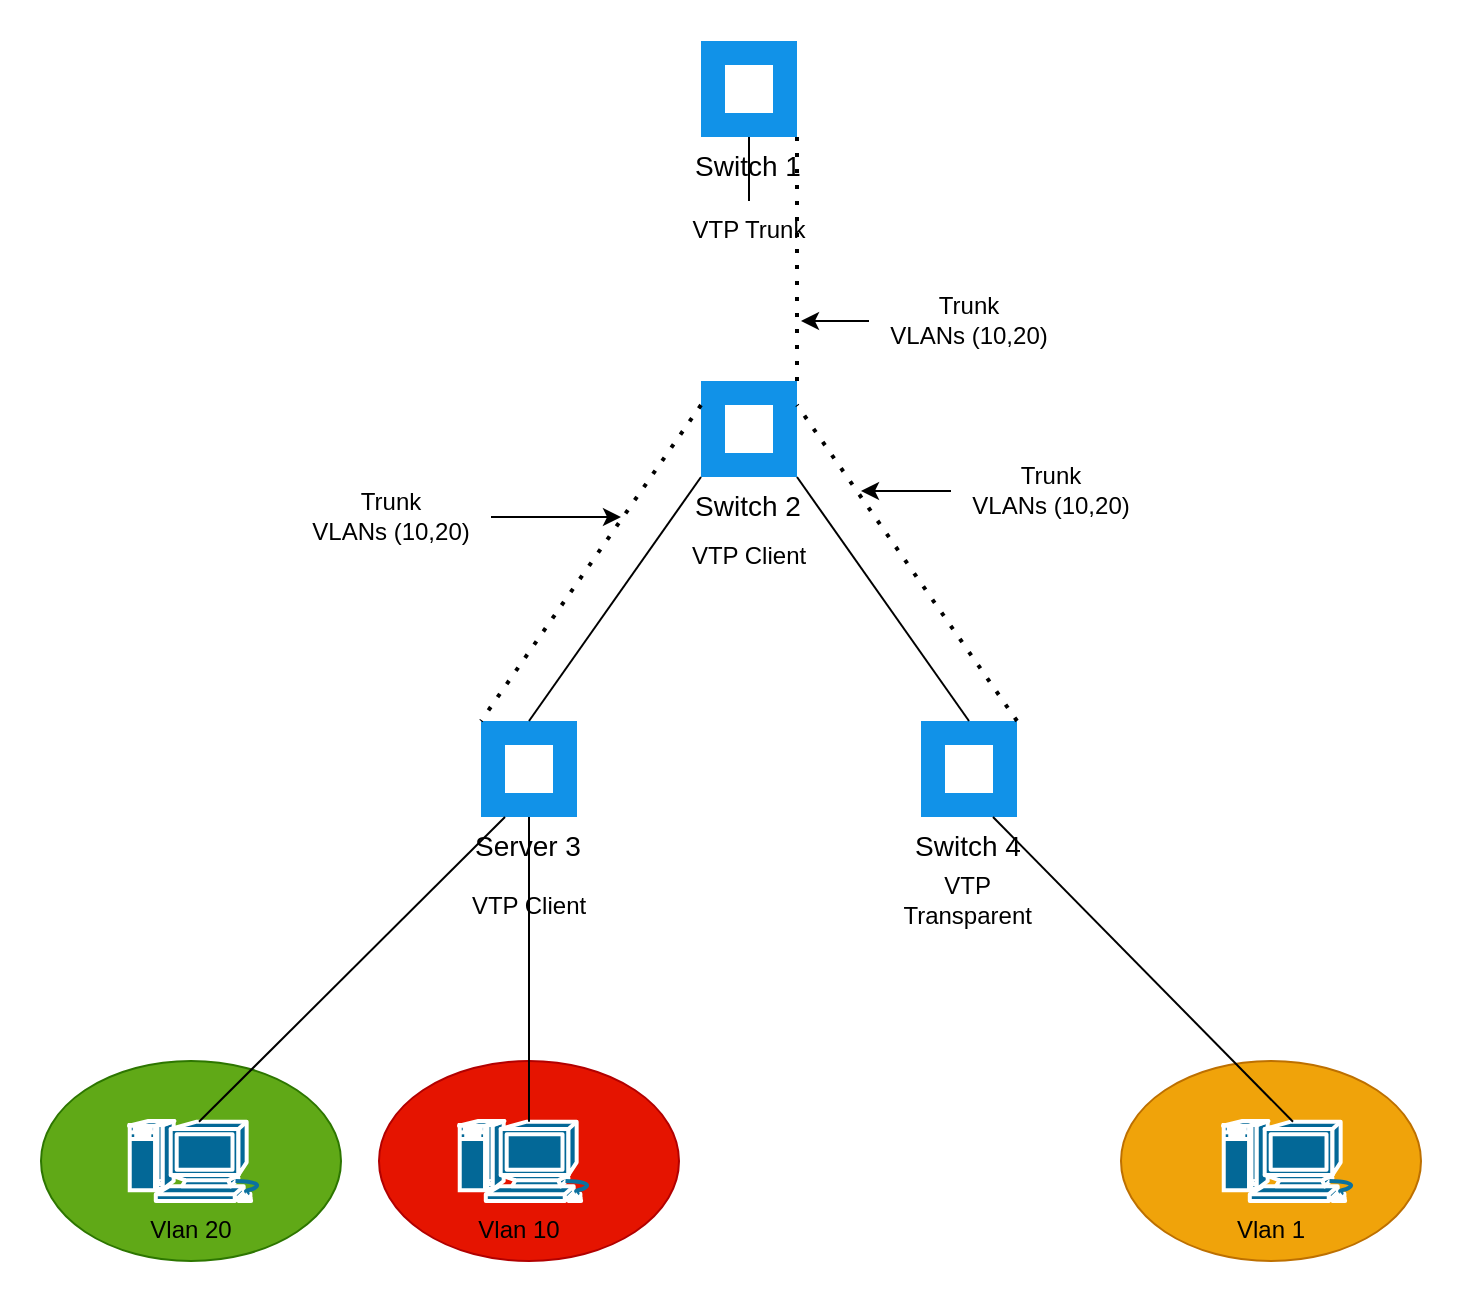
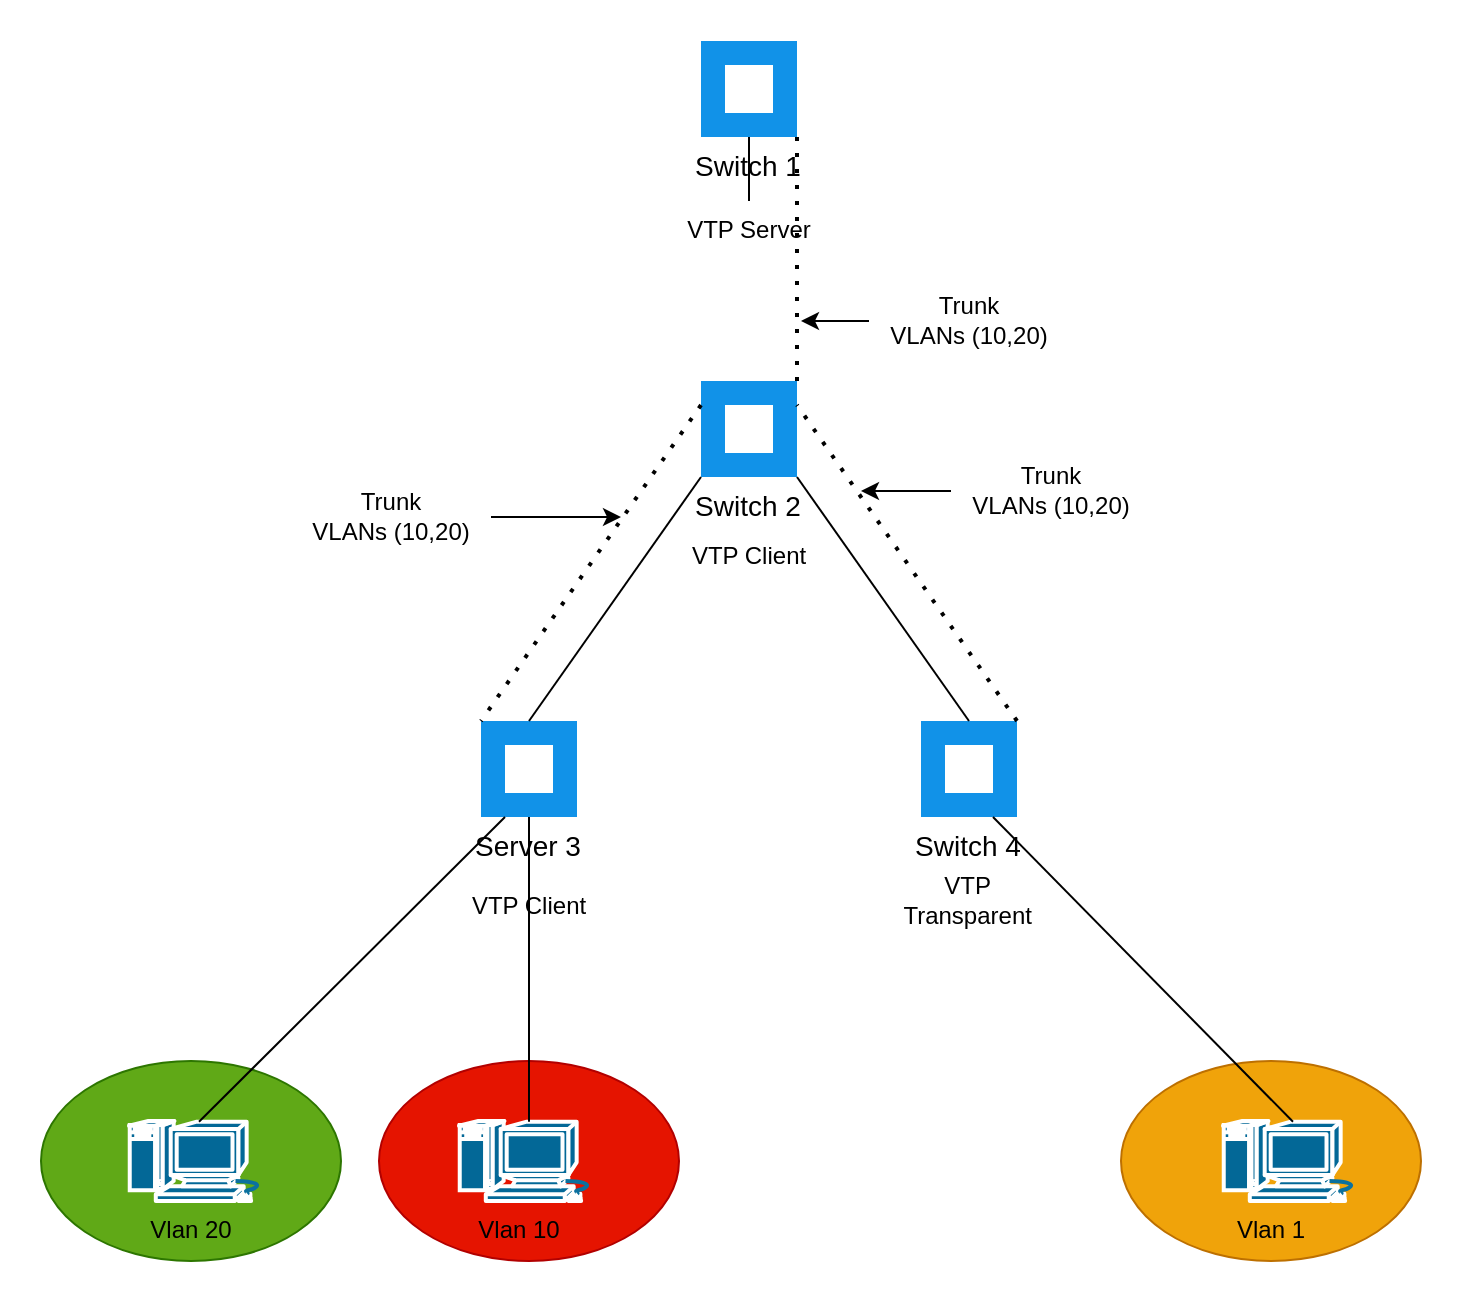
- <mxCell id="18" value="VTP Trunk" style="text;html=1;align=center;verticalAlign=middle;resizable=0;points=[];autosize=1;strokeColor=none;fillColor=none;" vertex="1" parent="1"><mxGeometry x="329" y="100" width="90" height="30" as="geometry" /></mxCell>
+ <mxCell id="18" value="VTP Server" style="text;html=1;align=center;verticalAlign=middle;resizable=0;points=[];autosize=1;strokeColor=none;fillColor=none;" vertex="1" parent="1"><mxGeometry x="329" y="100" width="90" height="30" as="geometry" /></mxCell>
